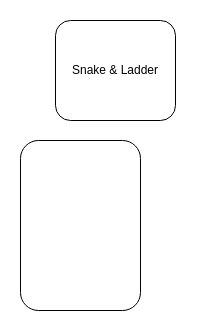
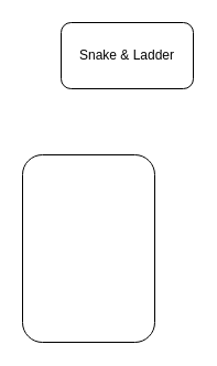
- <mxCell id="2" value="Snake &amp;amp; Ladder" style="rounded=1;whiteSpace=wrap;html=1;" vertex="1" parent="1"><mxGeometry x="55" y="20" width="120" height="100" as="geometry" /></mxCell>
+ <mxCell id="2" value="Snake &amp;amp; Ladder" style="rounded=1;whiteSpace=wrap;html=1;" vertex="1" parent="1"><mxGeometry x="55" y="20" width="120" height="60" as="geometry" /></mxCell>
